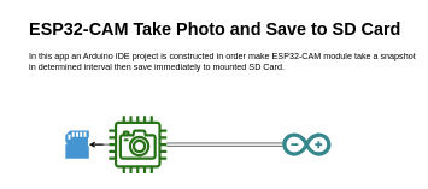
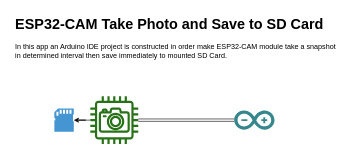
- <mxCell id="2" value="&lt;h1&gt;ESP32-CAM Take Photo and Save to SD Card&lt;/h1&gt;&lt;p&gt;In this app an Arduino IDE project is constructed in order make ESP32-CAM module take a snapshot in determined interval then save immediately to mounted SD Card.&lt;/p&gt;" style="text;html=1;strokeColor=none;fillColor=none;spacing=5;spacingTop=-20;whiteSpace=wrap;overflow=hidden;rounded=0;" vertex="1" parent="1"><mxGeometry x="35" y="20" width="550" height="90" as="geometry" /></mxCell>
+ <mxCell id="2" value="&lt;h1&gt;ESP32-CAM Take Photo and Save to SD Card&lt;/h1&gt;&lt;p&gt;In this app an Arduino IDE project is constructed in order make ESP32-CAM module take a snapshot in determined interval then save immediately to mounted SD Card.&lt;/p&gt;" style="text;html=1;strokeColor=none;fillColor=none;spacing=5;spacingTop=-20;whiteSpace=wrap;overflow=hidden;rounded=0;" vertex="1" parent="1"><mxGeometry x="20" y="20" width="550" height="90" as="geometry" /></mxCell>
